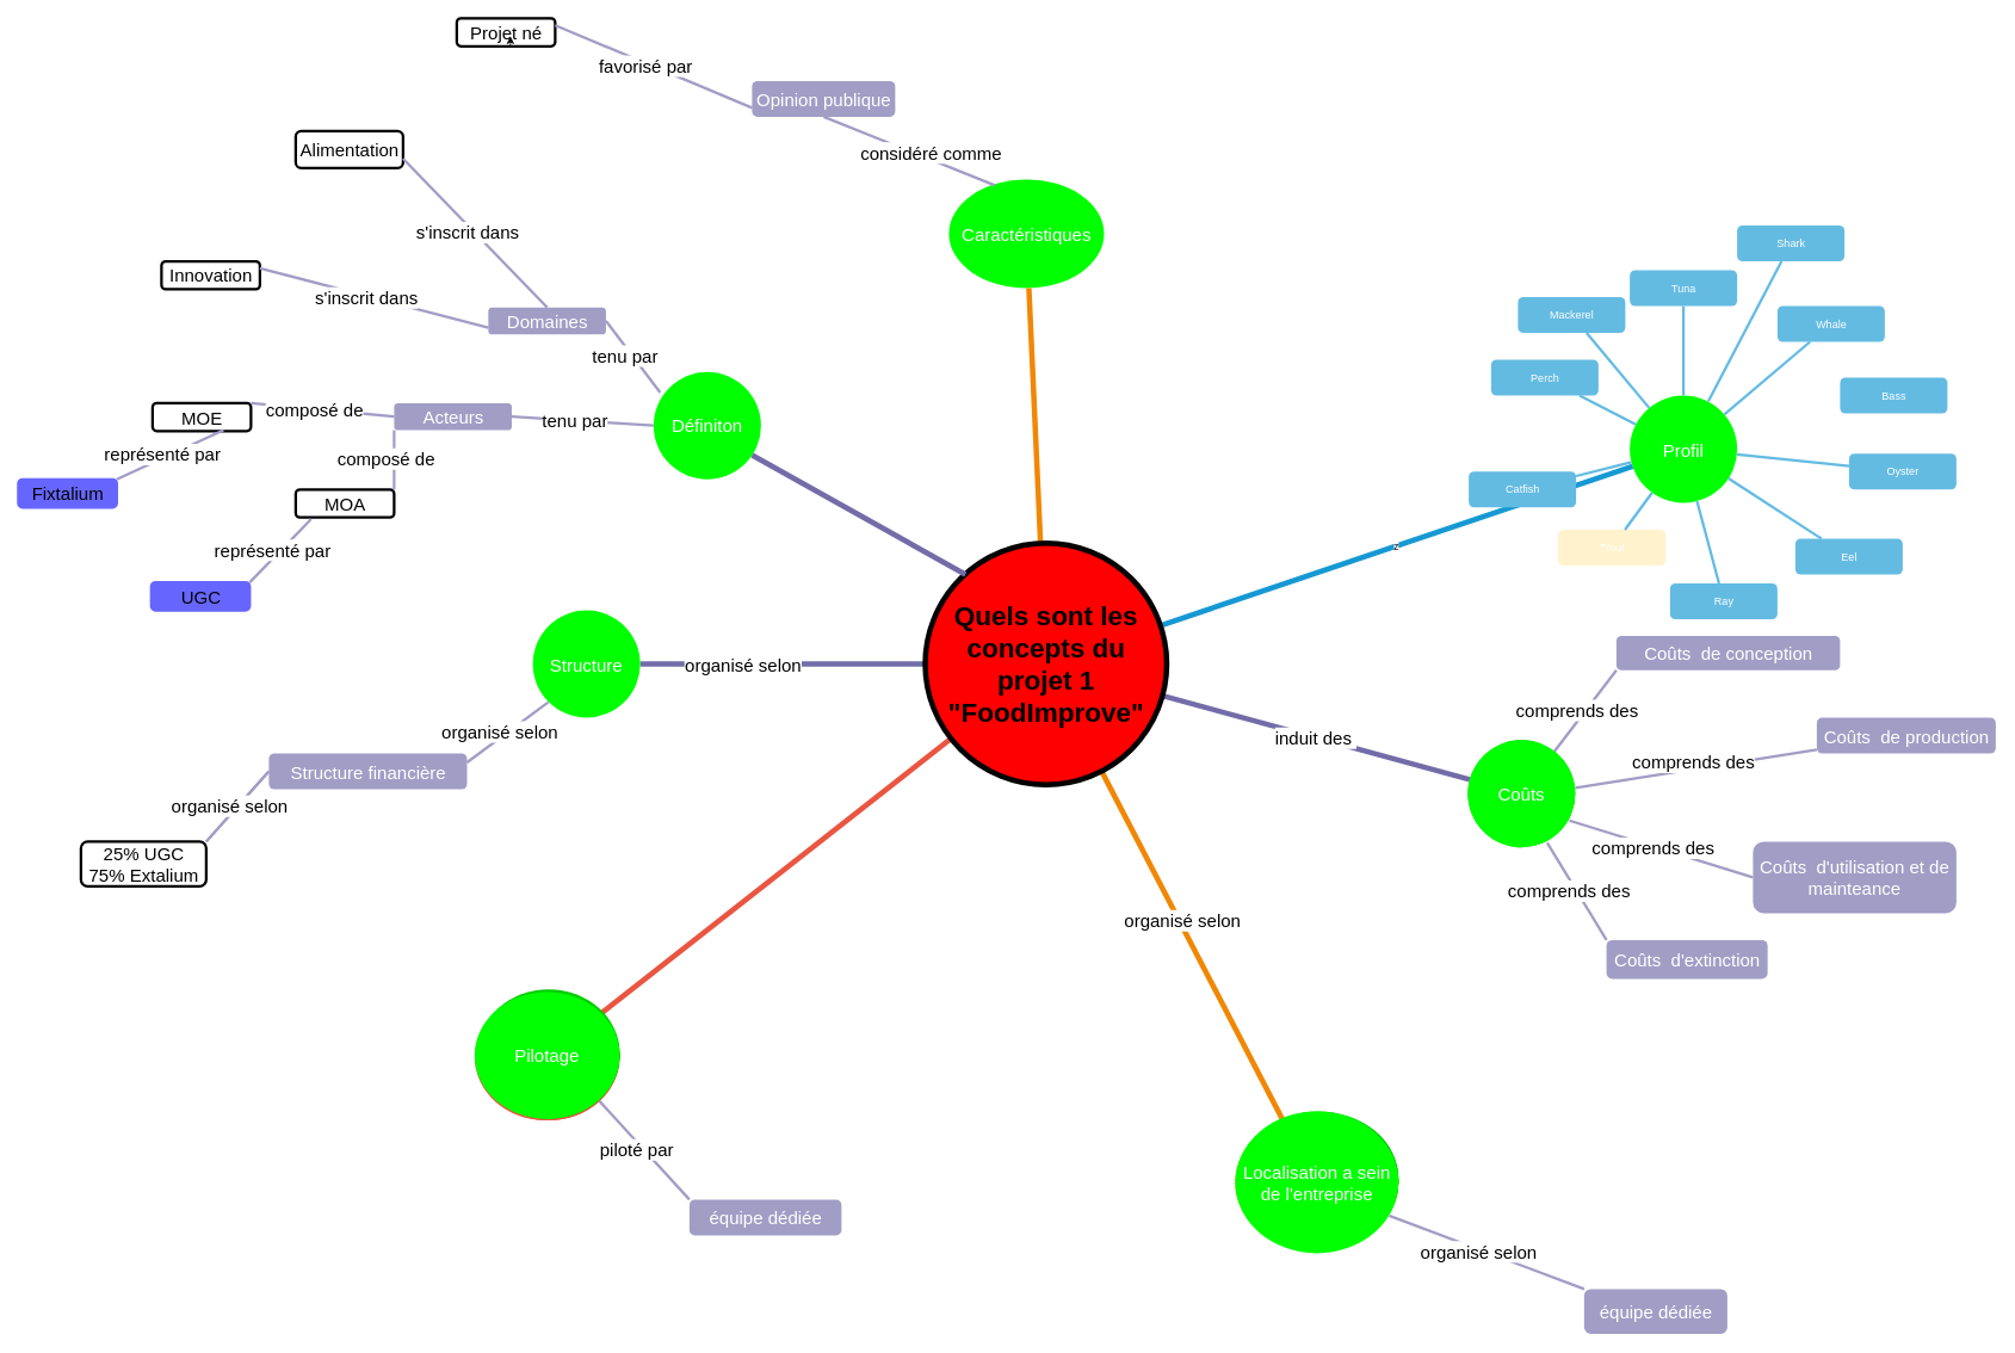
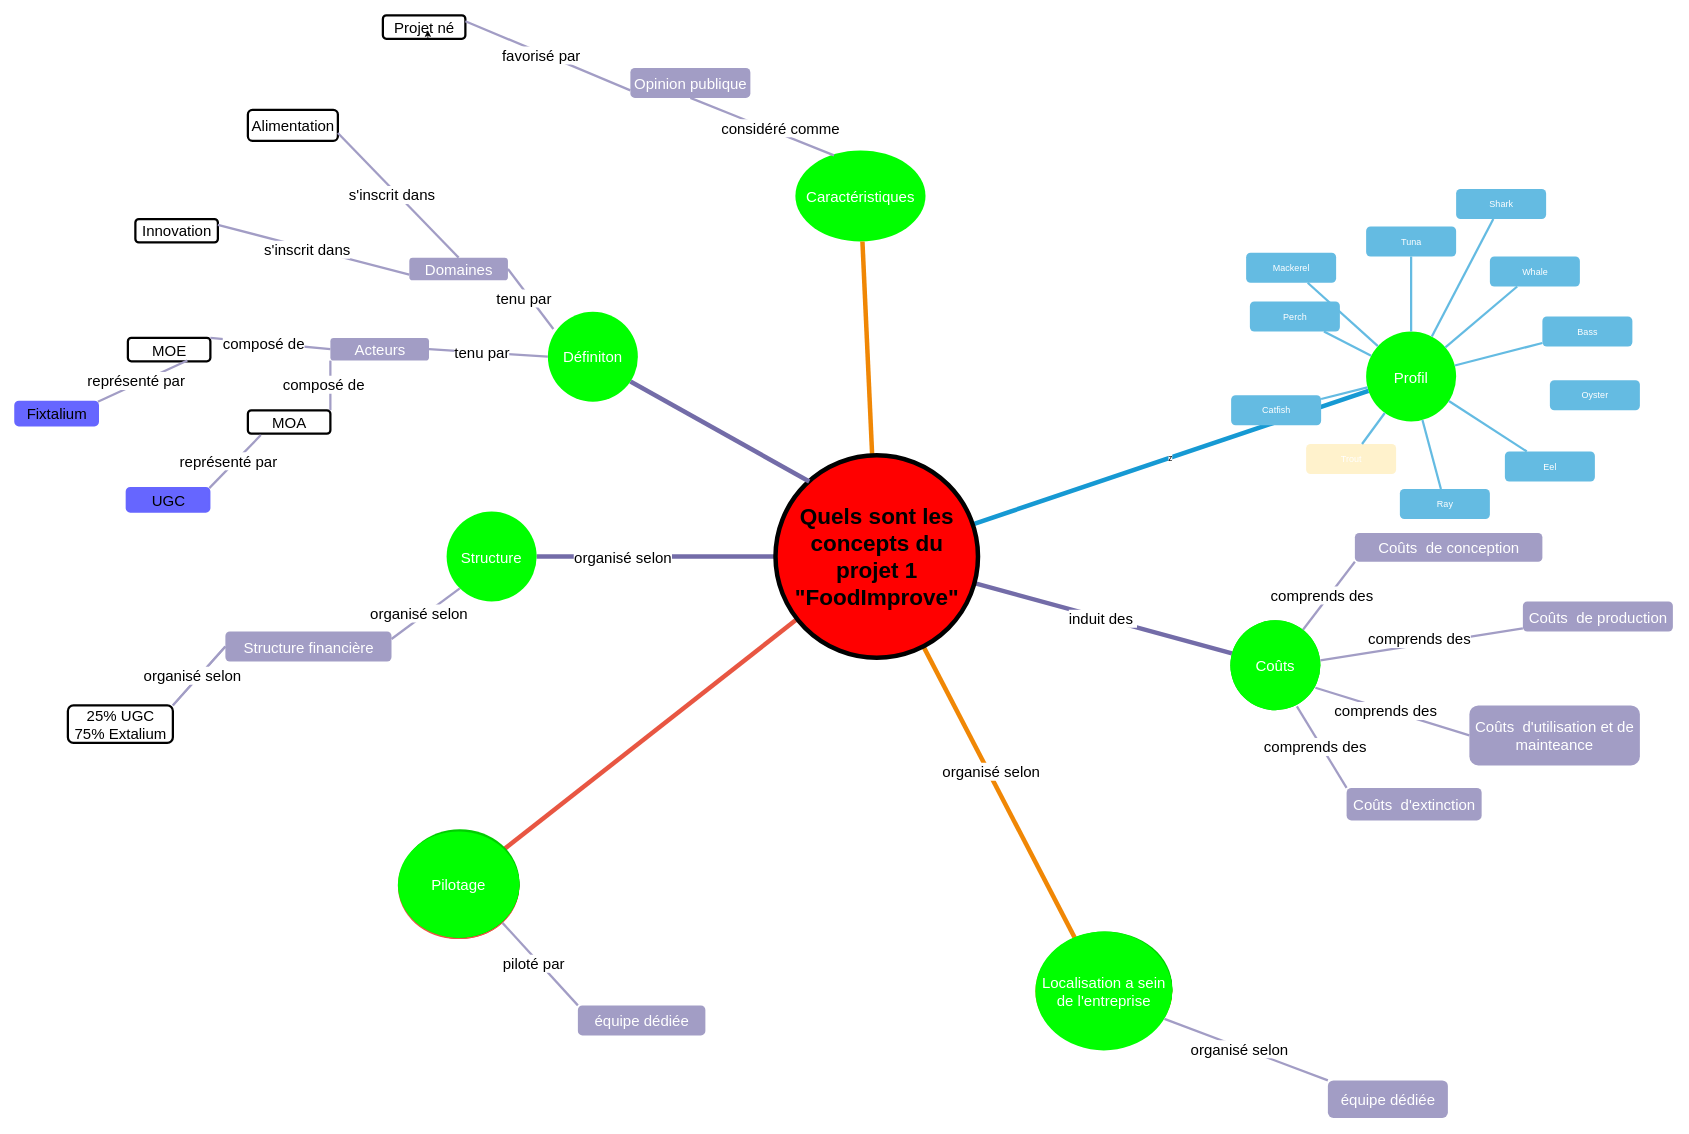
- <mxCell id="16" value="Mackerel" style="rounded=1;fillColor=#64BBE2;strokeColor=none;strokeWidth=3;shadow=0;html=1;fontColor=#FFFFFF;" parent="1" vertex="1"><mxGeometry x="1696" y="331.5" width="120" height="40" as="geometry" /></mxCell>
+ <mxCell id="16" value="Mackerel" style="rounded=1;fillColor=#64BBE2;strokeColor=none;strokeWidth=3;shadow=0;html=1;fontColor=#FFFFFF;" parent="1" vertex="1"><mxGeometry x="1661" y="336.5" width="120" height="40" as="geometry" /></mxCell>
+ <mxCell id="31" value="" style="edgeStyle=none;endArrow=none;strokeWidth=3;strokeColor=#64BBE2;html=1;" parent="1" source="3" target="20" edge="1"><mxGeometry x="-149" y="-128.5" width="100" height="100" as="geometry"><mxPoint x="-139" y="-68.5" as="sourcePoint" /><mxPoint x="-39" y="-168.5" as="targetPoint" /></mxGeometry></mxCell>
- <mxCell id="32" value="" style="edgeStyle=none;endArrow=none;strokeWidth=3;strokeColor=#64BBE2;html=1;" parent="1" source="3" target="22" edge="1"><mxGeometry x="-149" y="-128.5" width="100" height="100" as="geometry"><mxPoint x="-139" y="-68.5" as="sourcePoint" /><mxPoint x="-39" y="-168.5" as="targetPoint" /></mxGeometry></mxCell>
